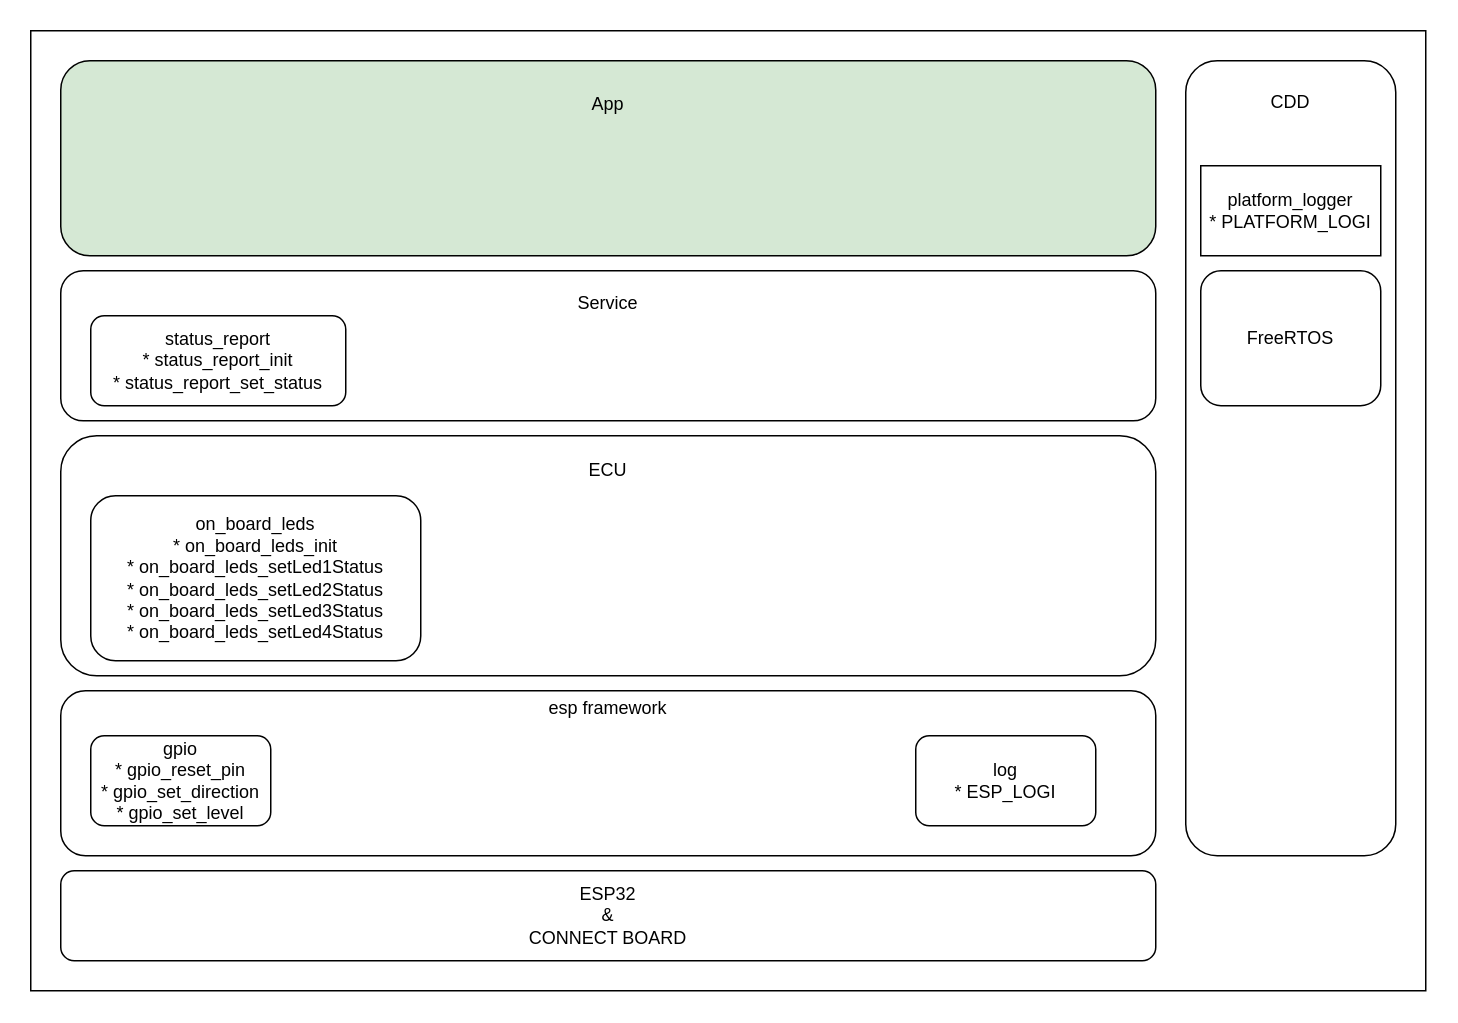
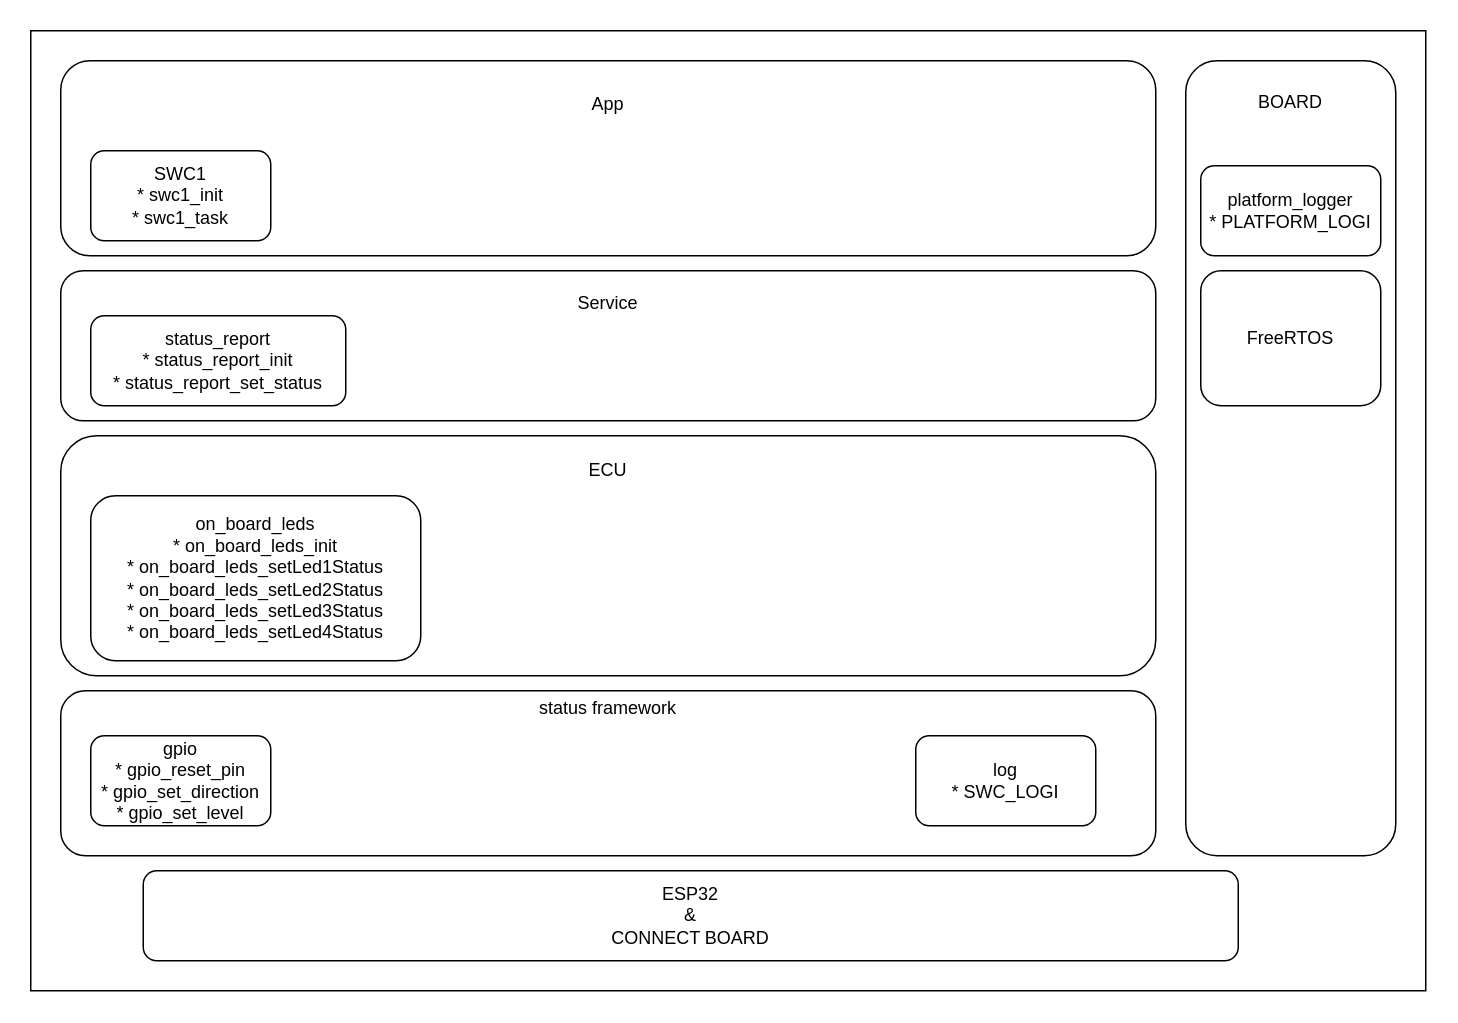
- <mxCell id="13" value="App&lt;div&gt;&lt;br&gt;&lt;/div&gt;&lt;div&gt;&lt;br&gt;&lt;/div&gt;&lt;div&gt;&lt;br&gt;&lt;/div&gt;&lt;div&gt;&lt;br&gt;&lt;/div&gt;&lt;div&gt;&lt;br&gt;&lt;/div&gt;" style="rounded=1;whiteSpace=wrap;html=1;fillColor=#d5e8d4;" vertex="1" parent="1"><mxGeometry x="40" y="40" width="730" height="130" as="geometry" /></mxCell>
+ <mxCell id="13" value="App&lt;div&gt;&lt;br&gt;&lt;/div&gt;&lt;div&gt;&lt;br&gt;&lt;/div&gt;&lt;div&gt;&lt;br&gt;&lt;/div&gt;&lt;div&gt;&lt;br&gt;&lt;/div&gt;&lt;div&gt;&lt;br&gt;&lt;/div&gt;" style="rounded=1;whiteSpace=wrap;html=1;" vertex="1" parent="1"><mxGeometry x="40" y="40" width="730" height="130" as="geometry" /></mxCell>
+ <mxCell id="14" value="SWC1&lt;div&gt;*&amp;nbsp;swc1_init&lt;/div&gt;&lt;div&gt;*&amp;nbsp;swc1_task&lt;/div&gt;" style="rounded=1;whiteSpace=wrap;html=1;" vertex="1" parent="1"><mxGeometry x="60" y="100" width="120" height="60" as="geometry" /></mxCell>
- <mxCell id="15" value="platform_logger&lt;div&gt;* PLATFORM_LOGI&lt;/div&gt;" style="whiteSpace=wrap;html=1;rounded=0;" vertex="1" parent="1"><mxGeometry x="800" y="110" width="120" height="60" as="geometry" /></mxCell>
+ <mxCell id="15" value="platform_logger&lt;div&gt;* PLATFORM_LOGI&lt;/div&gt;" style="rounded=1;whiteSpace=wrap;html=1;" vertex="1" parent="1"><mxGeometry x="800" y="110" width="120" height="60" as="geometry" /></mxCell>
- <mxCell id="3" value="CDD&lt;div&gt;&lt;br&gt;&lt;/div&gt;&lt;div&gt;&lt;br&gt;&lt;/div&gt;&lt;div&gt;&lt;br&gt;&lt;/div&gt;&lt;div&gt;&lt;br&gt;&lt;/div&gt;&lt;div&gt;&lt;br&gt;&lt;/div&gt;&lt;div&gt;&lt;br&gt;&lt;/div&gt;&lt;div&gt;&lt;br&gt;&lt;/div&gt;&lt;div&gt;&lt;br&gt;&lt;/div&gt;&lt;div&gt;&lt;br&gt;&lt;/div&gt;&lt;div&gt;&lt;br&gt;&lt;/div&gt;&lt;div&gt;&lt;br&gt;&lt;/div&gt;&lt;div&gt;&lt;br&gt;&lt;/div&gt;&lt;div&gt;&lt;br&gt;&lt;/div&gt;&lt;div&gt;&lt;br&gt;&lt;/div&gt;&lt;div&gt;&lt;br&gt;&lt;/div&gt;&lt;div&gt;&lt;br&gt;&lt;/div&gt;&lt;div&gt;&lt;br&gt;&lt;/div&gt;&lt;div&gt;&lt;br&gt;&lt;/div&gt;&lt;div&gt;&lt;br&gt;&lt;/div&gt;&lt;div&gt;&lt;br&gt;&lt;/div&gt;&lt;div&gt;&lt;br&gt;&lt;/div&gt;&lt;div&gt;&lt;br&gt;&lt;/div&gt;&lt;div&gt;&lt;br&gt;&lt;/div&gt;&lt;div&gt;&lt;br&gt;&lt;/div&gt;&lt;div&gt;&lt;br&gt;&lt;/div&gt;&lt;div&gt;&lt;br&gt;&lt;/div&gt;&lt;div&gt;&lt;br&gt;&lt;/div&gt;&lt;div&gt;&lt;br&gt;&lt;/div&gt;&lt;div&gt;&lt;br&gt;&lt;/div&gt;&lt;div&gt;&lt;br&gt;&lt;/div&gt;&lt;div&gt;&lt;br&gt;&lt;/div&gt;&lt;div&gt;&lt;br&gt;&lt;/div&gt;&lt;div&gt;&lt;br&gt;&lt;/div&gt;" style="rounded=1;whiteSpace=wrap;html=1;" vertex="1" parent="1"><mxGeometry x="790" y="40" width="140" height="530" as="geometry" /></mxCell>
+ <mxCell id="3" value="BOARD&lt;div&gt;&lt;br&gt;&lt;/div&gt;&lt;div&gt;&lt;br&gt;&lt;/div&gt;&lt;div&gt;&lt;br&gt;&lt;/div&gt;&lt;div&gt;&lt;br&gt;&lt;/div&gt;&lt;div&gt;&lt;br&gt;&lt;/div&gt;&lt;div&gt;&lt;br&gt;&lt;/div&gt;&lt;div&gt;&lt;br&gt;&lt;/div&gt;&lt;div&gt;&lt;br&gt;&lt;/div&gt;&lt;div&gt;&lt;br&gt;&lt;/div&gt;&lt;div&gt;&lt;br&gt;&lt;/div&gt;&lt;div&gt;&lt;br&gt;&lt;/div&gt;&lt;div&gt;&lt;br&gt;&lt;/div&gt;&lt;div&gt;&lt;br&gt;&lt;/div&gt;&lt;div&gt;&lt;br&gt;&lt;/div&gt;&lt;div&gt;&lt;br&gt;&lt;/div&gt;&lt;div&gt;&lt;br&gt;&lt;/div&gt;&lt;div&gt;&lt;br&gt;&lt;/div&gt;&lt;div&gt;&lt;br&gt;&lt;/div&gt;&lt;div&gt;&lt;br&gt;&lt;/div&gt;&lt;div&gt;&lt;br&gt;&lt;/div&gt;&lt;div&gt;&lt;br&gt;&lt;/div&gt;&lt;div&gt;&lt;br&gt;&lt;/div&gt;&lt;div&gt;&lt;br&gt;&lt;/div&gt;&lt;div&gt;&lt;br&gt;&lt;/div&gt;&lt;div&gt;&lt;br&gt;&lt;/div&gt;&lt;div&gt;&lt;br&gt;&lt;/div&gt;&lt;div&gt;&lt;br&gt;&lt;/div&gt;&lt;div&gt;&lt;br&gt;&lt;/div&gt;&lt;div&gt;&lt;br&gt;&lt;/div&gt;&lt;div&gt;&lt;br&gt;&lt;/div&gt;&lt;div&gt;&lt;br&gt;&lt;/div&gt;&lt;div&gt;&lt;br&gt;&lt;/div&gt;&lt;div&gt;&lt;br&gt;&lt;/div&gt;" style="rounded=1;whiteSpace=wrap;html=1;" vertex="1" parent="1"><mxGeometry x="790" y="40" width="140" height="530" as="geometry" /></mxCell>
- <mxCell id="5" value="esp framework&lt;div&gt;&lt;br&gt;&lt;/div&gt;&lt;div&gt;&lt;br&gt;&lt;/div&gt;&lt;div&gt;&lt;br&gt;&lt;/div&gt;&lt;div&gt;&lt;br&gt;&lt;/div&gt;&lt;div&gt;&lt;br&gt;&lt;/div&gt;&lt;div&gt;&lt;br&gt;&lt;/div&gt;" style="rounded=1;whiteSpace=wrap;html=1;" vertex="1" parent="1"><mxGeometry x="40" y="460" width="730" height="110" as="geometry" /></mxCell>
+ <mxCell id="5" value="status framework&lt;div&gt;&lt;br&gt;&lt;/div&gt;&lt;div&gt;&lt;br&gt;&lt;/div&gt;&lt;div&gt;&lt;br&gt;&lt;/div&gt;&lt;div&gt;&lt;br&gt;&lt;/div&gt;&lt;div&gt;&lt;br&gt;&lt;/div&gt;&lt;div&gt;&lt;br&gt;&lt;/div&gt;" style="rounded=1;whiteSpace=wrap;html=1;" vertex="1" parent="1"><mxGeometry x="40" y="460" width="730" height="110" as="geometry" /></mxCell>
- <mxCell id="8" value="log&lt;div&gt;*&amp;nbsp;ESP_LOGI&lt;/div&gt;" style="rounded=1;whiteSpace=wrap;html=1;" vertex="1" parent="1"><mxGeometry x="610" y="490" width="120" height="60" as="geometry" /></mxCell>
+ <mxCell id="8" value="log&lt;div&gt;*&amp;nbsp;SWC_LOGI&lt;/div&gt;" style="rounded=1;whiteSpace=wrap;html=1;" vertex="1" parent="1"><mxGeometry x="610" y="490" width="120" height="60" as="geometry" /></mxCell>
- <mxCell id="4" value="ESP32&lt;div&gt;&amp;amp;&lt;/div&gt;&lt;div&gt;CONNECT BOARD&lt;/div&gt;" style="rounded=1;whiteSpace=wrap;html=1;" vertex="1" parent="1"><mxGeometry x="40" y="580" width="730" height="60" as="geometry" /></mxCell>
+ <mxCell id="4" value="ESP32&lt;div&gt;&amp;amp;&lt;/div&gt;&lt;div&gt;CONNECT BOARD&lt;/div&gt;" style="rounded=1;whiteSpace=wrap;html=1;" vertex="1" parent="1"><mxGeometry x="95" y="580" width="730" height="60" as="geometry" /></mxCell>
